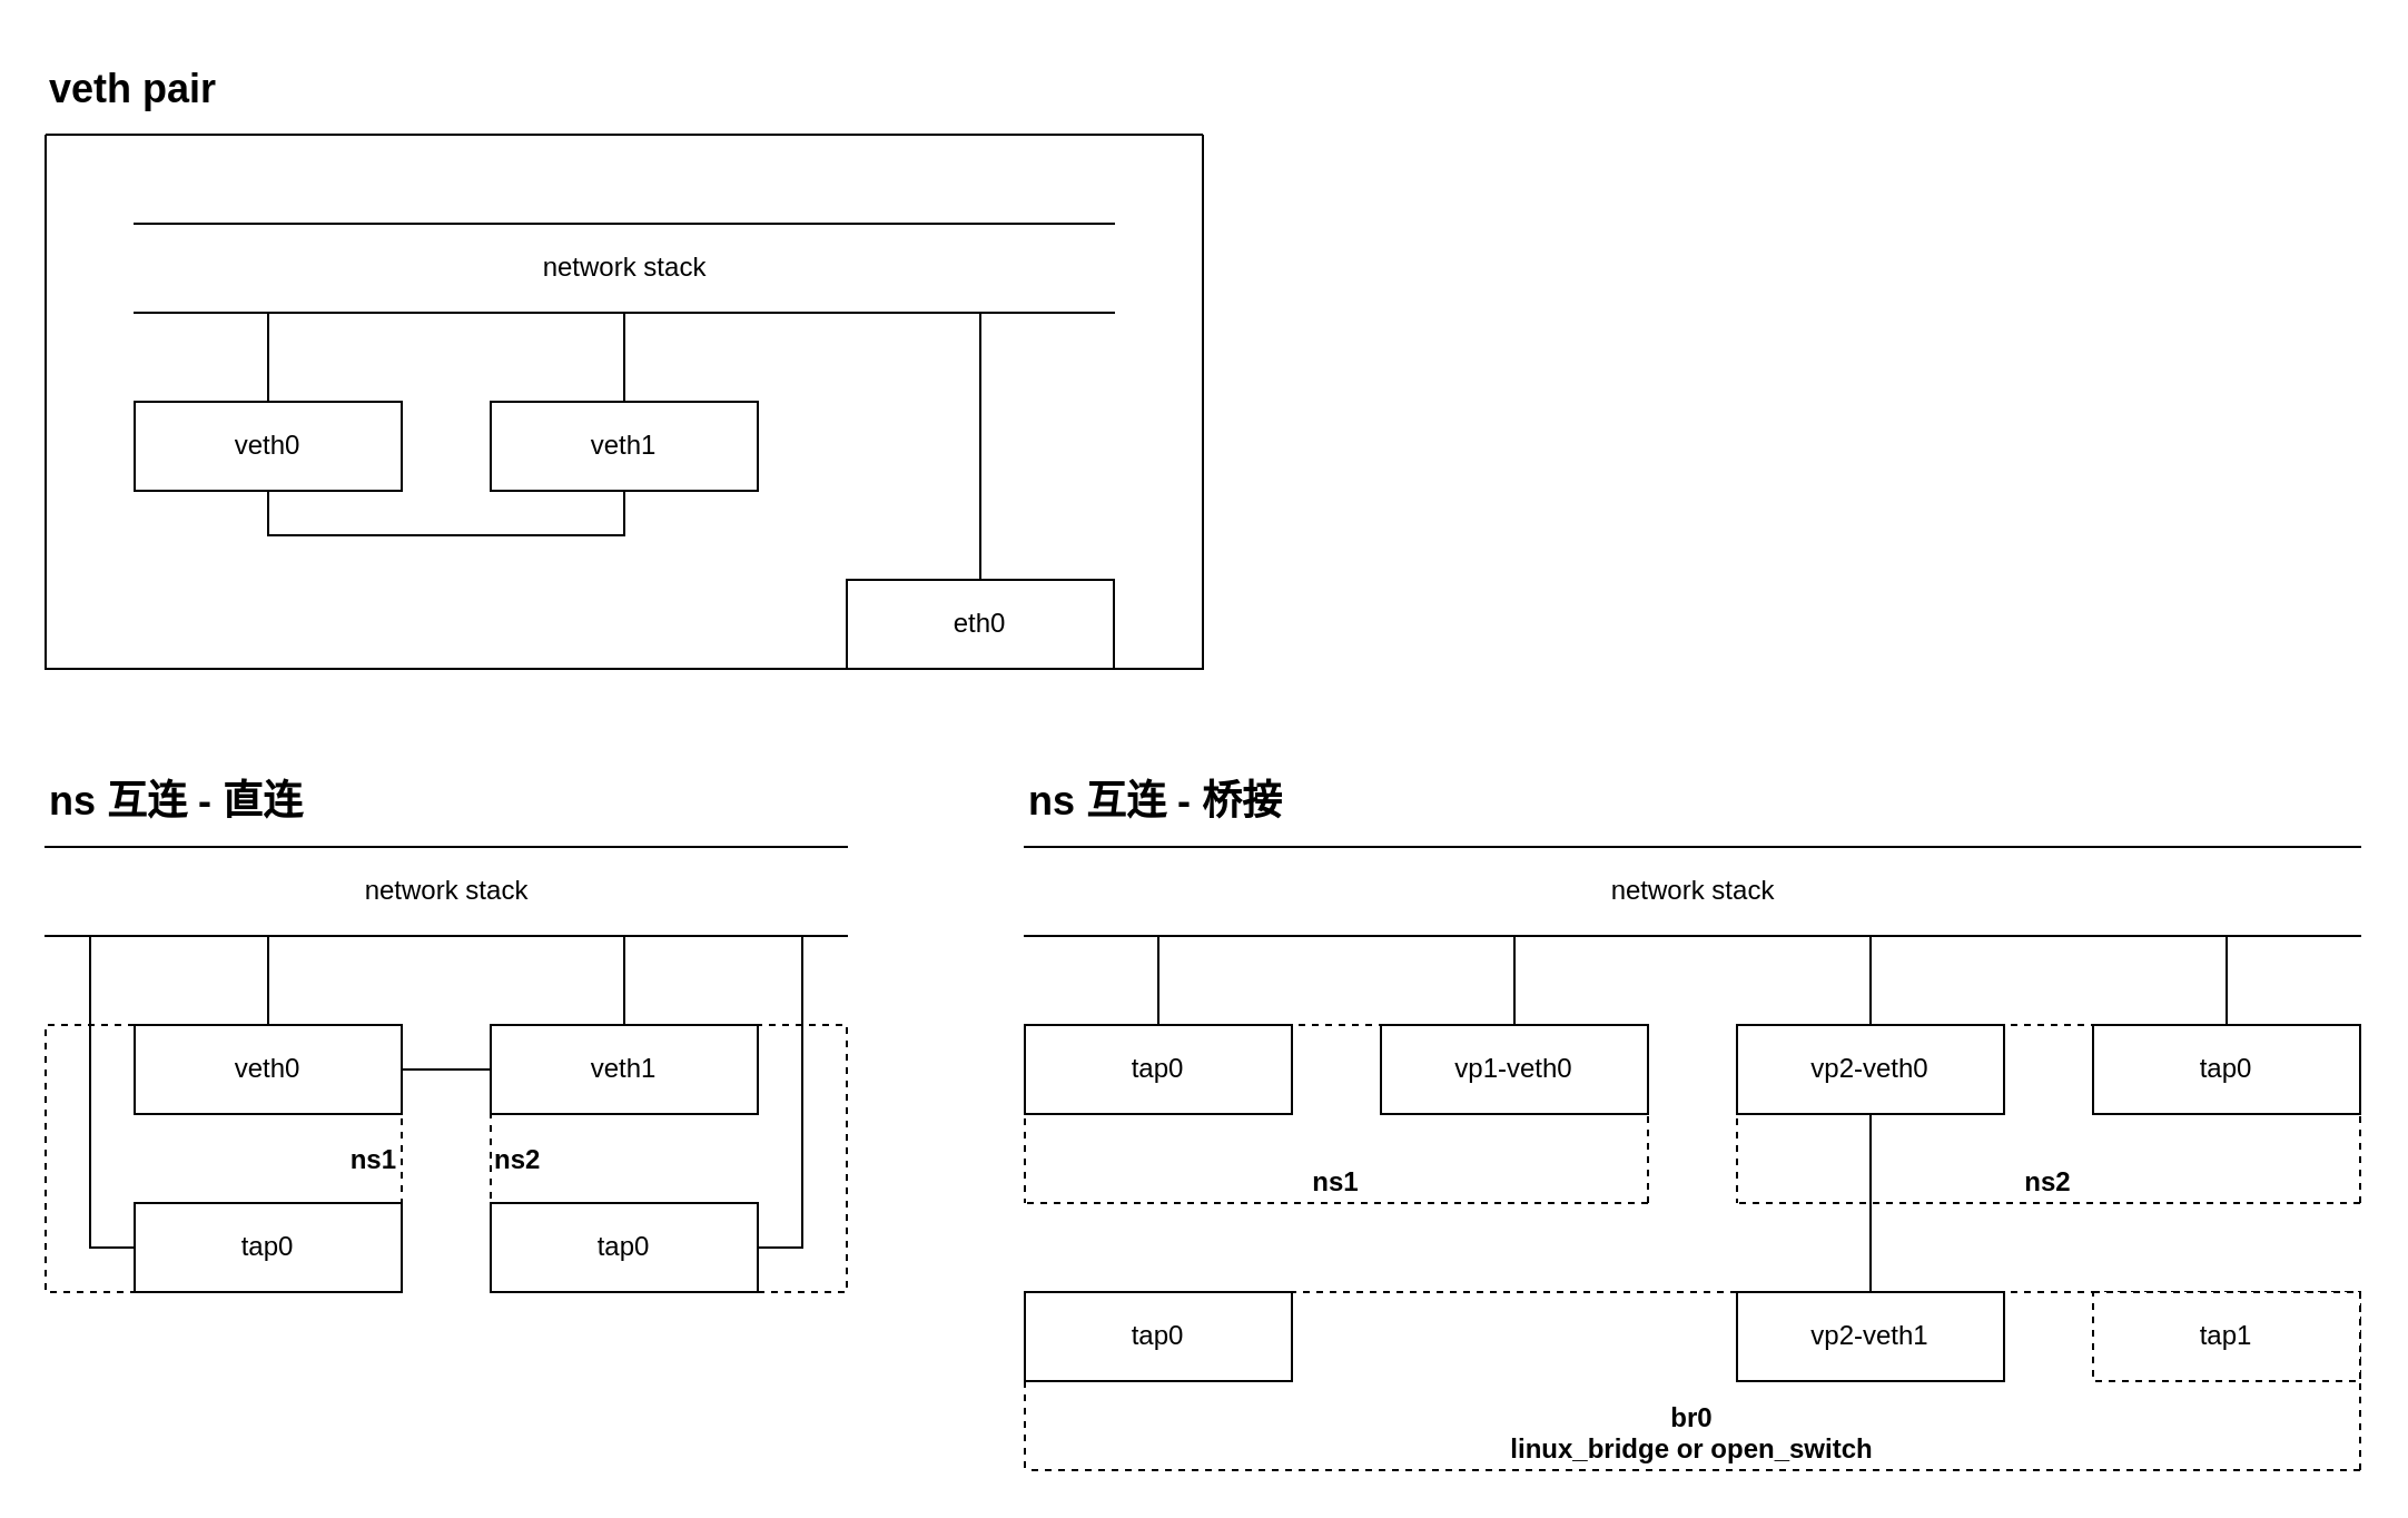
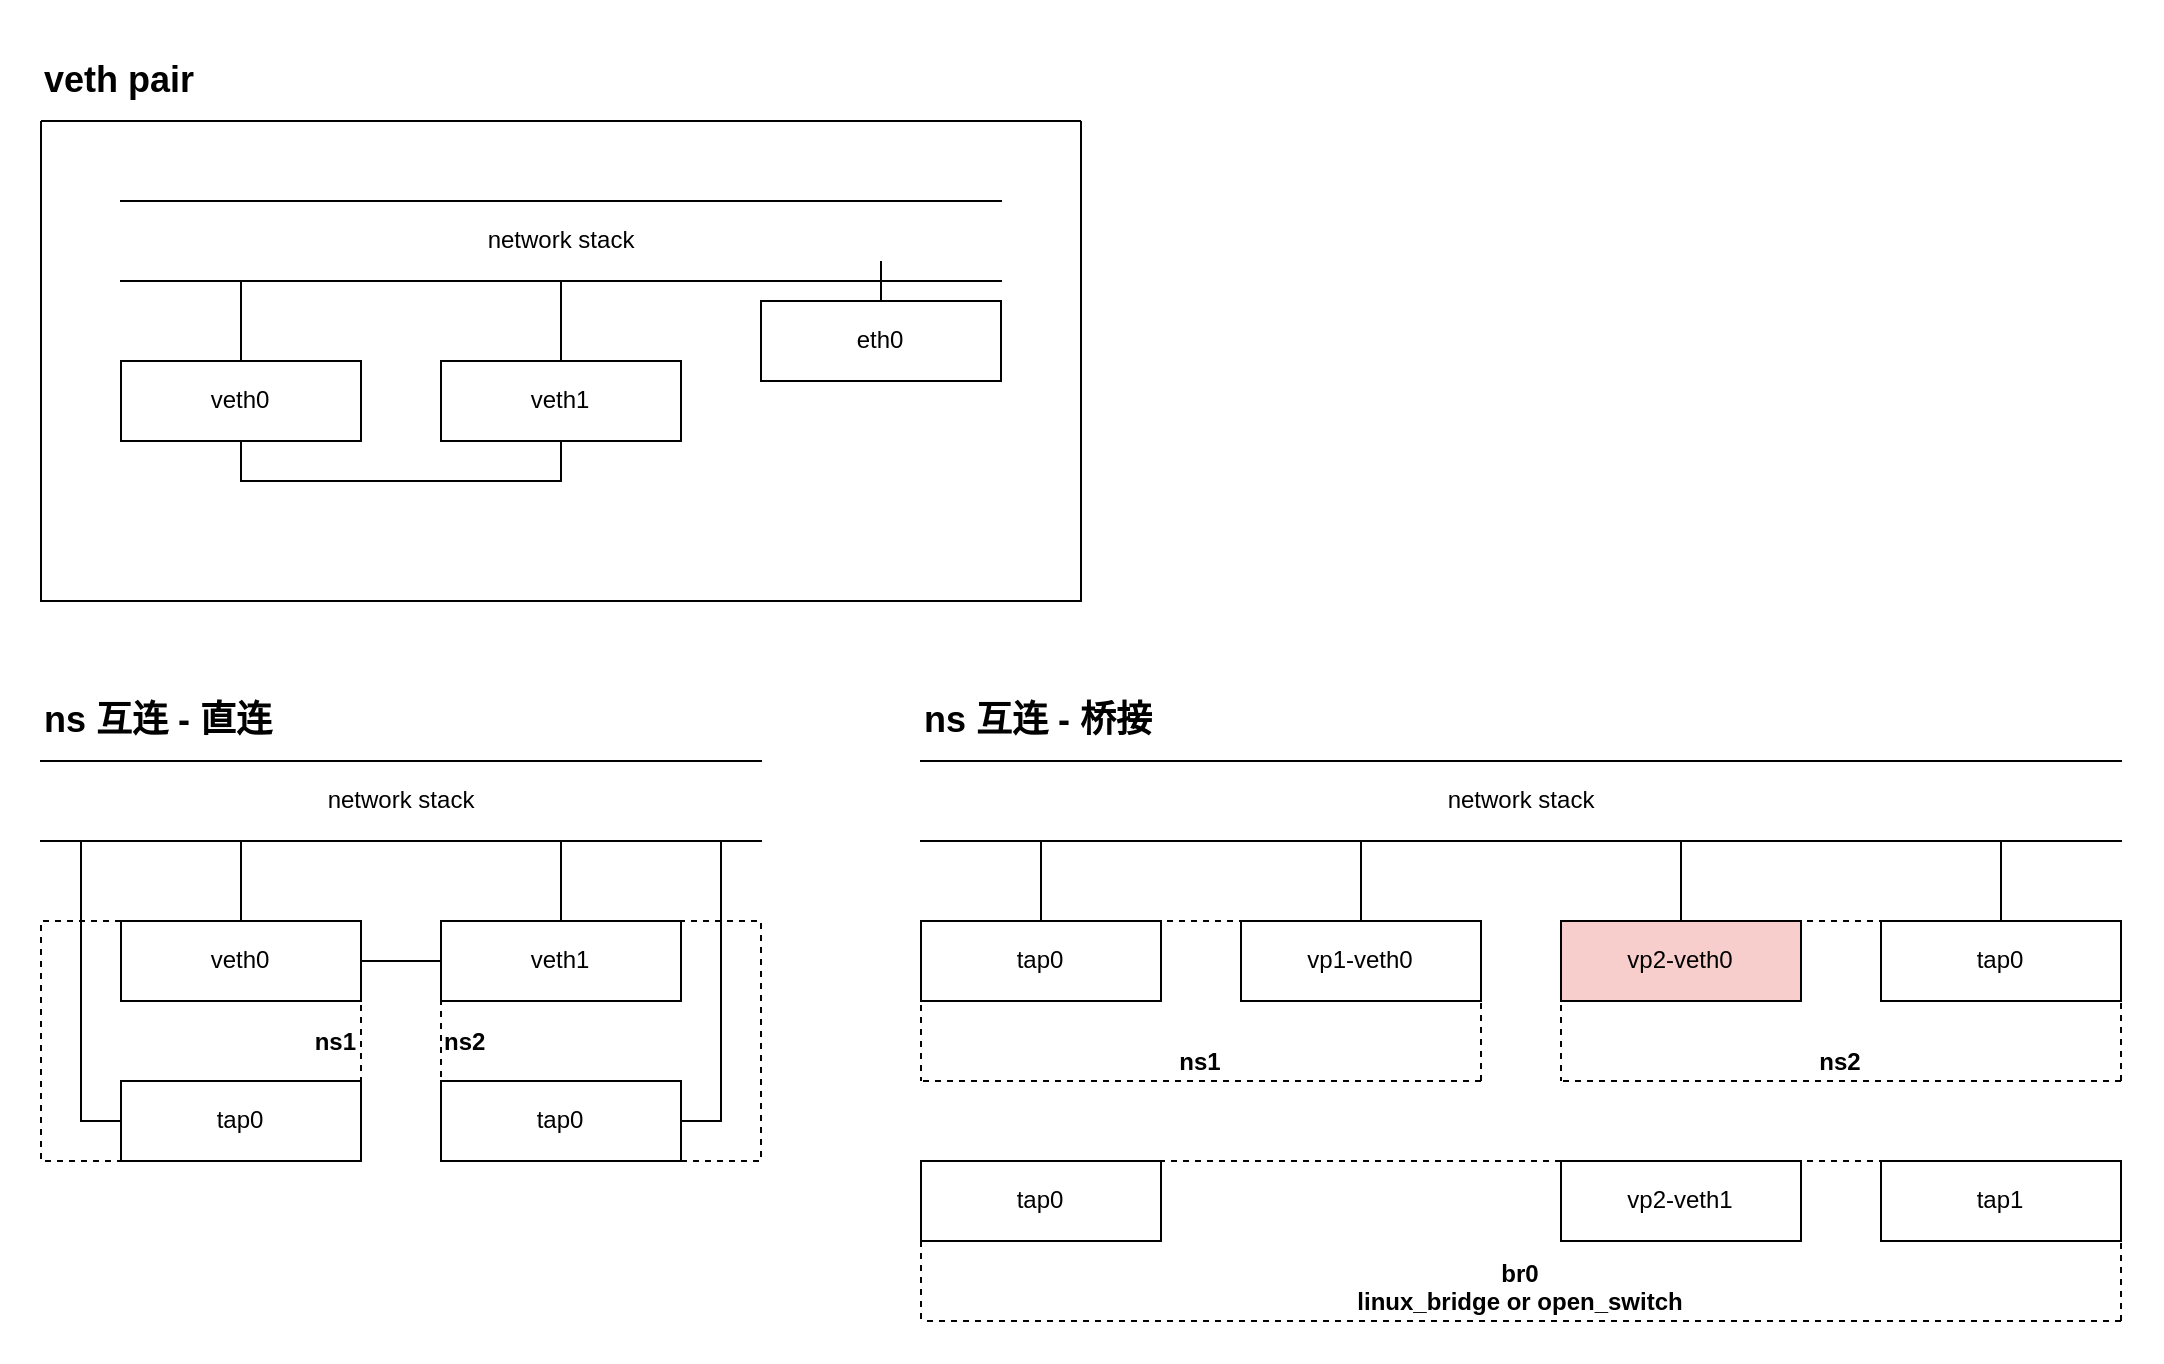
- <mxCell id="27" value="eth0" style="rounded=0;whiteSpace=wrap;html=1;" vertex="1" parent="15"><mxGeometry x="360" y="200" width="120" height="40" as="geometry" /></mxCell>
+ <mxCell id="27" value="eth0" style="rounded=0;whiteSpace=wrap;html=1;" vertex="1" parent="15"><mxGeometry x="360" y="90" width="120" height="40" as="geometry" /></mxCell>
- <mxCell id="43" value="vp2-veth0" style="rounded=0;whiteSpace=wrap;html=1;" vertex="1" parent="42"><mxGeometry width="120" height="40" as="geometry" /></mxCell>
+ <mxCell id="43" value="vp2-veth0" style="rounded=0;whiteSpace=wrap;html=1;fillColor=#f8cecc;" vertex="1" parent="42"><mxGeometry width="120" height="40" as="geometry" /></mxCell>
- <mxCell id="47" style="edgeStyle=orthogonalEdgeStyle;rounded=0;orthogonalLoop=1;jettySize=auto;html=1;exitX=0.5;exitY=1;exitDx=0;exitDy=0;entryX=0.5;entryY=0;entryDx=0;entryDy=0;endArrow=none;endFill=0;" edge="1" parent="1" source="43" target="33"><mxGeometry relative="1" as="geometry" /></mxCell>
- <mxCell id="34" value="tap1" style="rounded=0;whiteSpace=wrap;html=1;dashed=1;" vertex="1" parent="32"><mxGeometry x="480" width="120" height="40" as="geometry" /></mxCell>
+ <mxCell id="34" value="tap1" style="rounded=0;whiteSpace=wrap;html=1;" vertex="1" parent="32"><mxGeometry x="480" width="120" height="40" as="geometry" /></mxCell>
